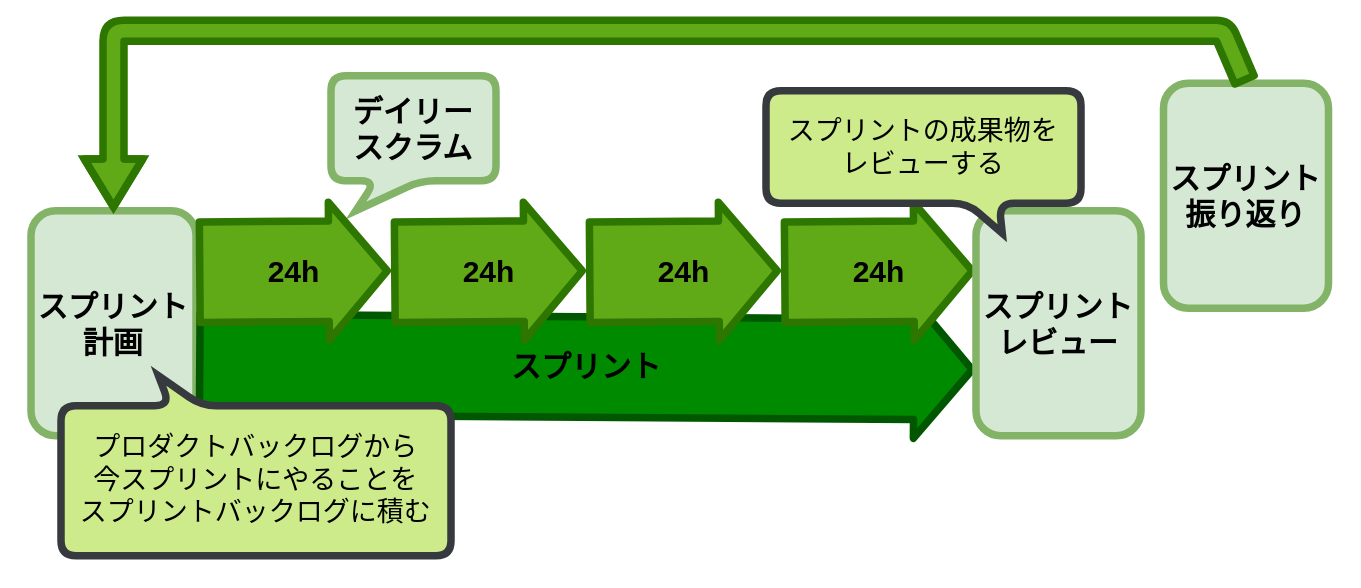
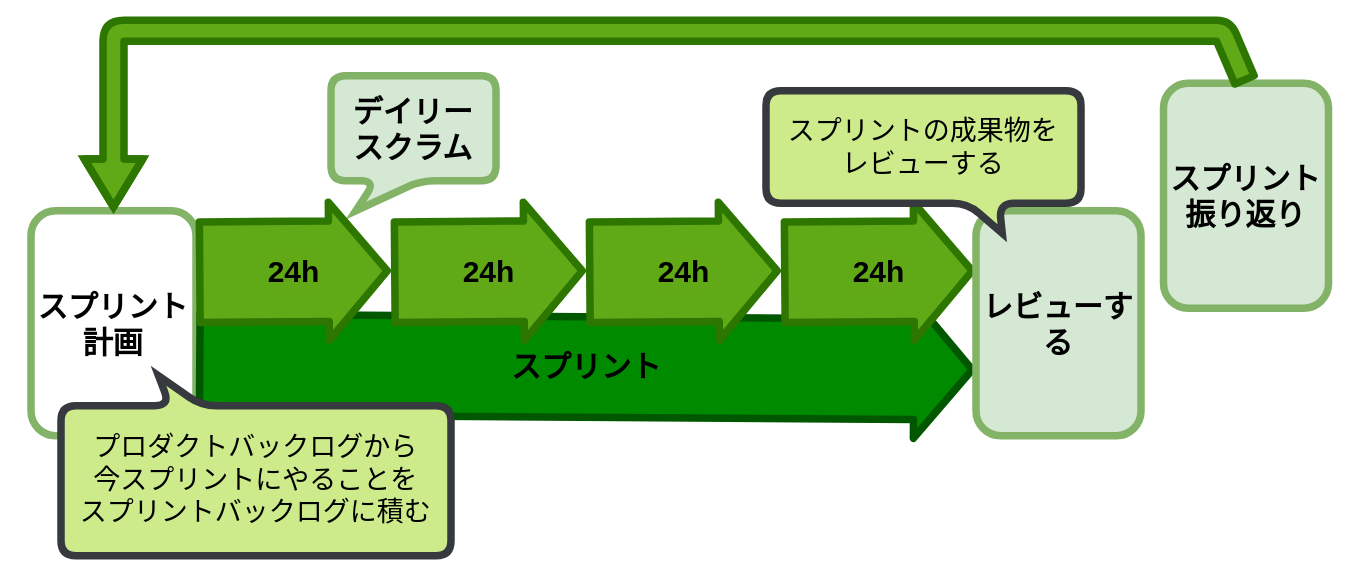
- <mxCell id="2" value="スプリント計画" style="rounded=1;whiteSpace=wrap;html=1;fontFamily=Helvetica;fontSize=20;fillColor=#d5e8d4;strokeColor=#82b366;fontStyle=1;strokeWidth=5;fontColor=#000000;" vertex="1" parent="1"><mxGeometry x="20" y="140" width="110" height="150" as="geometry" /></mxCell>
+ <mxCell id="2" value="スプリント計画" style="rounded=1;whiteSpace=wrap;html=1;fontFamily=Helvetica;fontSize=20;fillColor=#ffffff;strokeColor=#82b366;fontStyle=1;strokeWidth=5;fontColor=#000000;" vertex="1" parent="1"><mxGeometry x="20" y="140" width="110" height="150" as="geometry" /></mxCell>
- <mxCell id="10" value="スプリントレビュー" style="rounded=1;whiteSpace=wrap;html=1;fontFamily=Helvetica;fontSize=20;fillColor=#d5e8d4;strokeColor=#82b366;fontStyle=1;strokeWidth=5;fontColor=#000000;" vertex="1" parent="1"><mxGeometry x="650" y="140" width="110" height="150" as="geometry" /></mxCell>
+ <mxCell id="10" value="レビューする" style="rounded=1;whiteSpace=wrap;html=1;fontFamily=Helvetica;fontSize=20;fillColor=#d5e8d4;strokeColor=#82b366;fontStyle=1;strokeWidth=5;fontColor=#000000;" vertex="1" parent="1"><mxGeometry x="650" y="140" width="110" height="150" as="geometry" /></mxCell>
